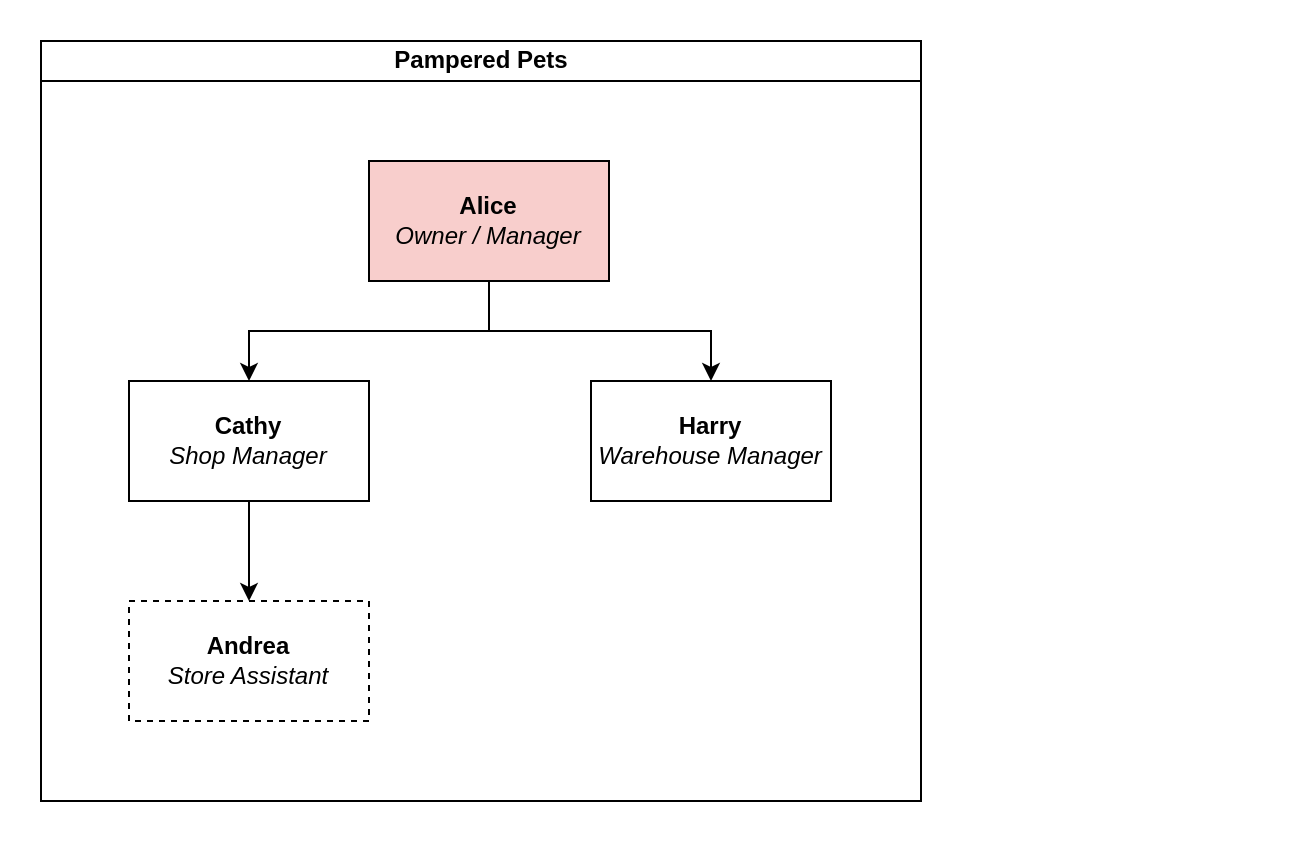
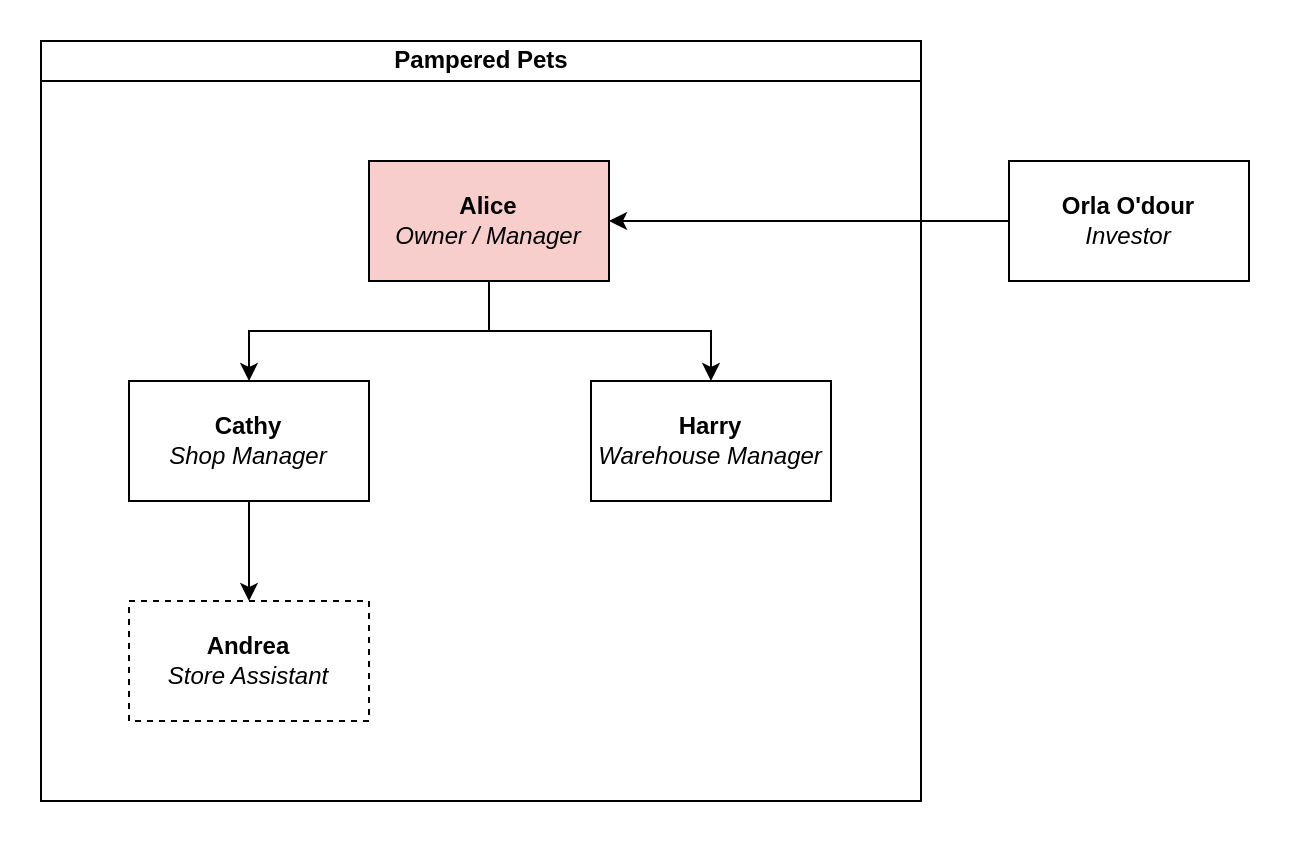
+ <mxCell id="10" style="edgeStyle=orthogonalEdgeStyle;rounded=0;orthogonalLoop=1;jettySize=auto;html=1;exitX=0;exitY=0.5;exitDx=0;exitDy=0;entryX=1;entryY=0.5;entryDx=0;entryDy=0;" edge="1" parent="1" source="11" target="3"><mxGeometry relative="1" as="geometry" /></mxCell>
+ <mxCell id="11" value="&lt;b&gt;Orla O'dour&lt;/b&gt;&lt;div&gt;&lt;i&gt;Investor&lt;/i&gt;&lt;/div&gt;" style="rounded=0;whiteSpace=wrap;html=1;" vertex="1" parent="1"><mxGeometry x="504" y="80" width="120" height="60" as="geometry" /></mxCell>
